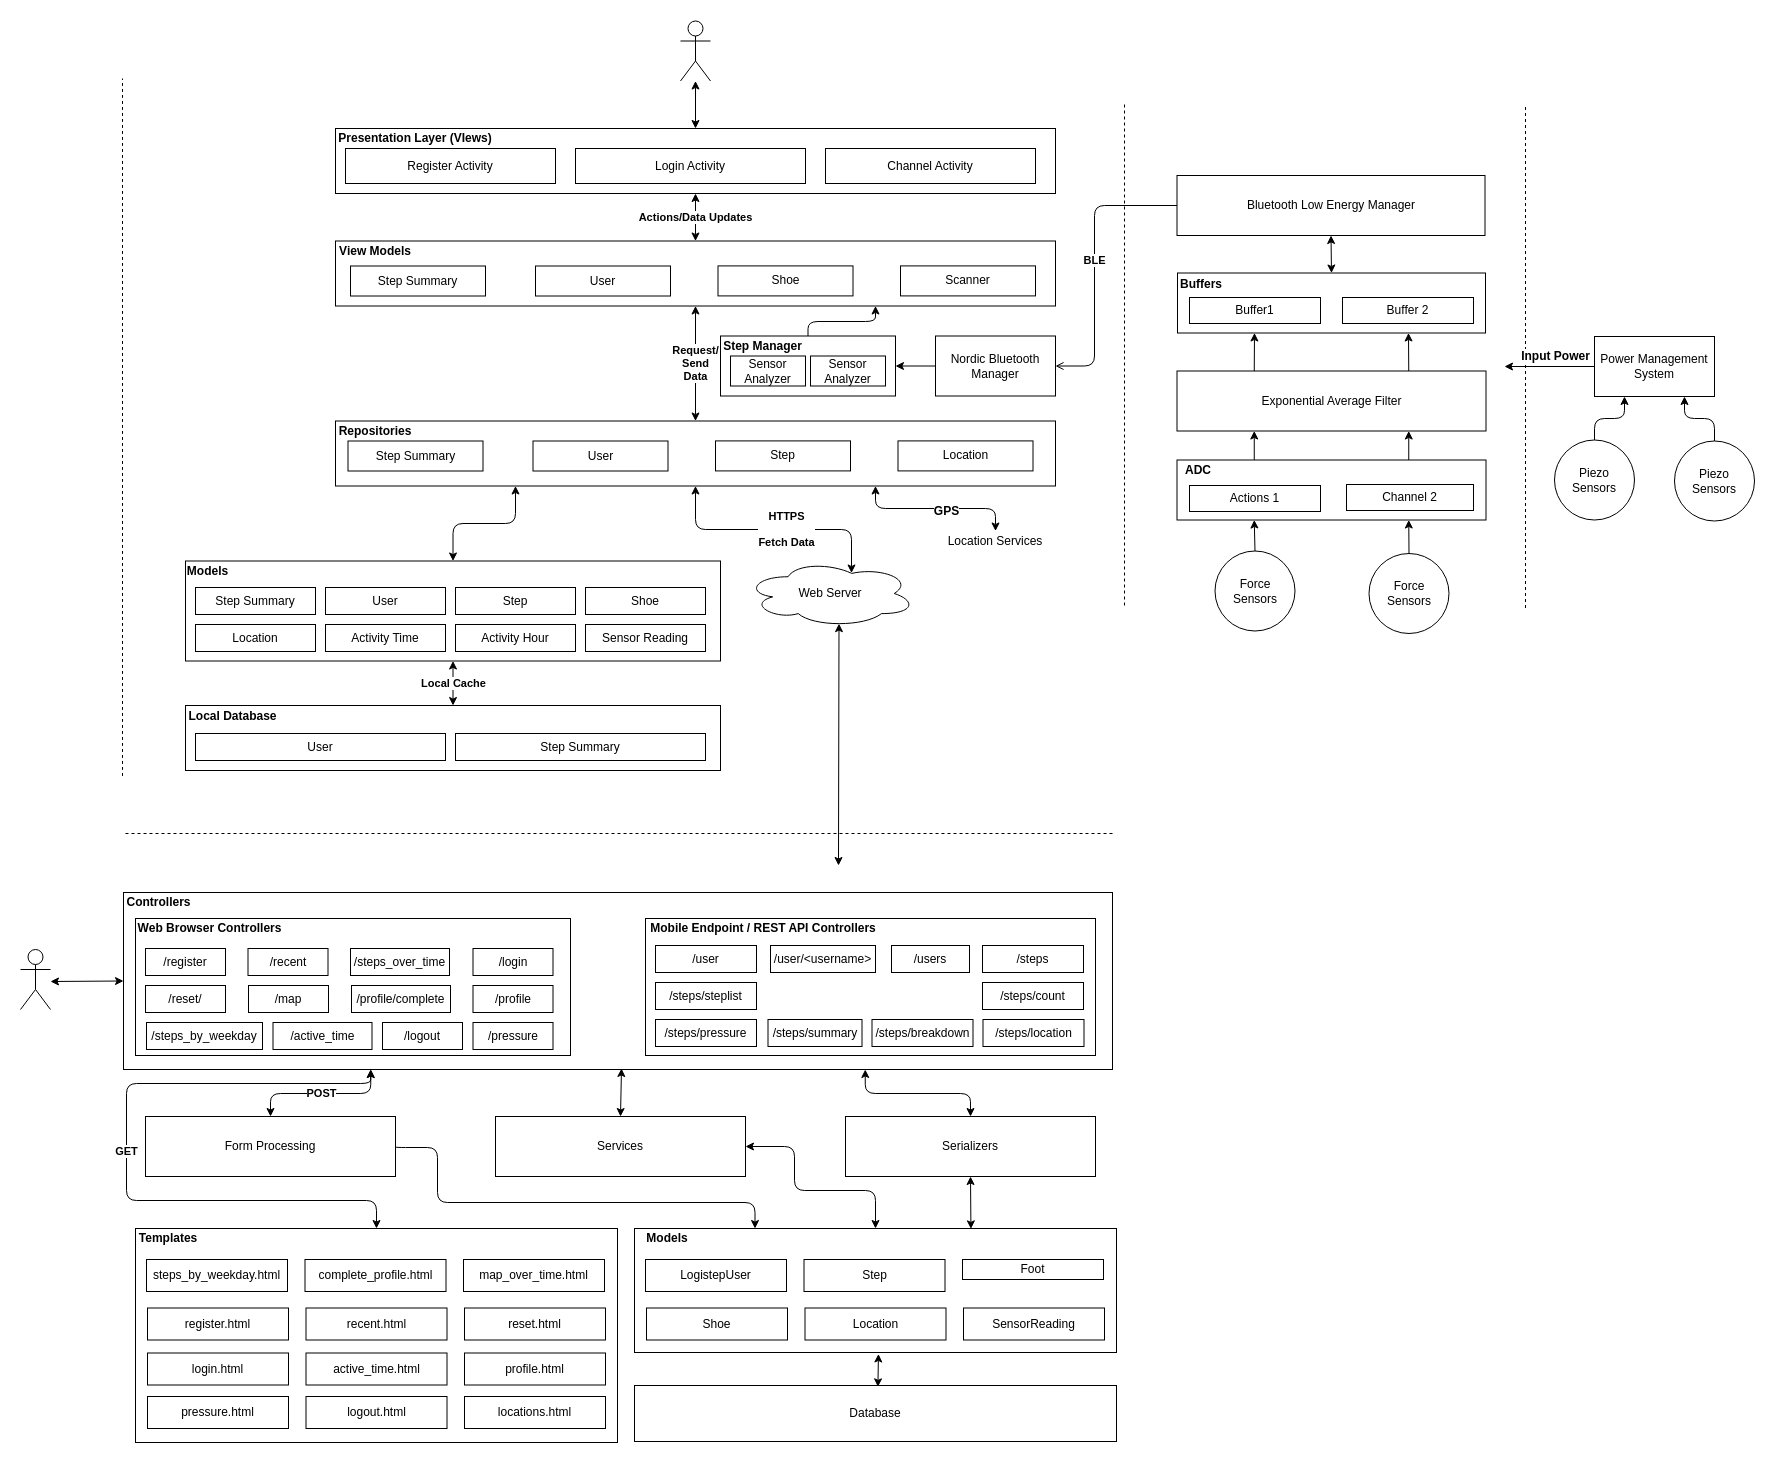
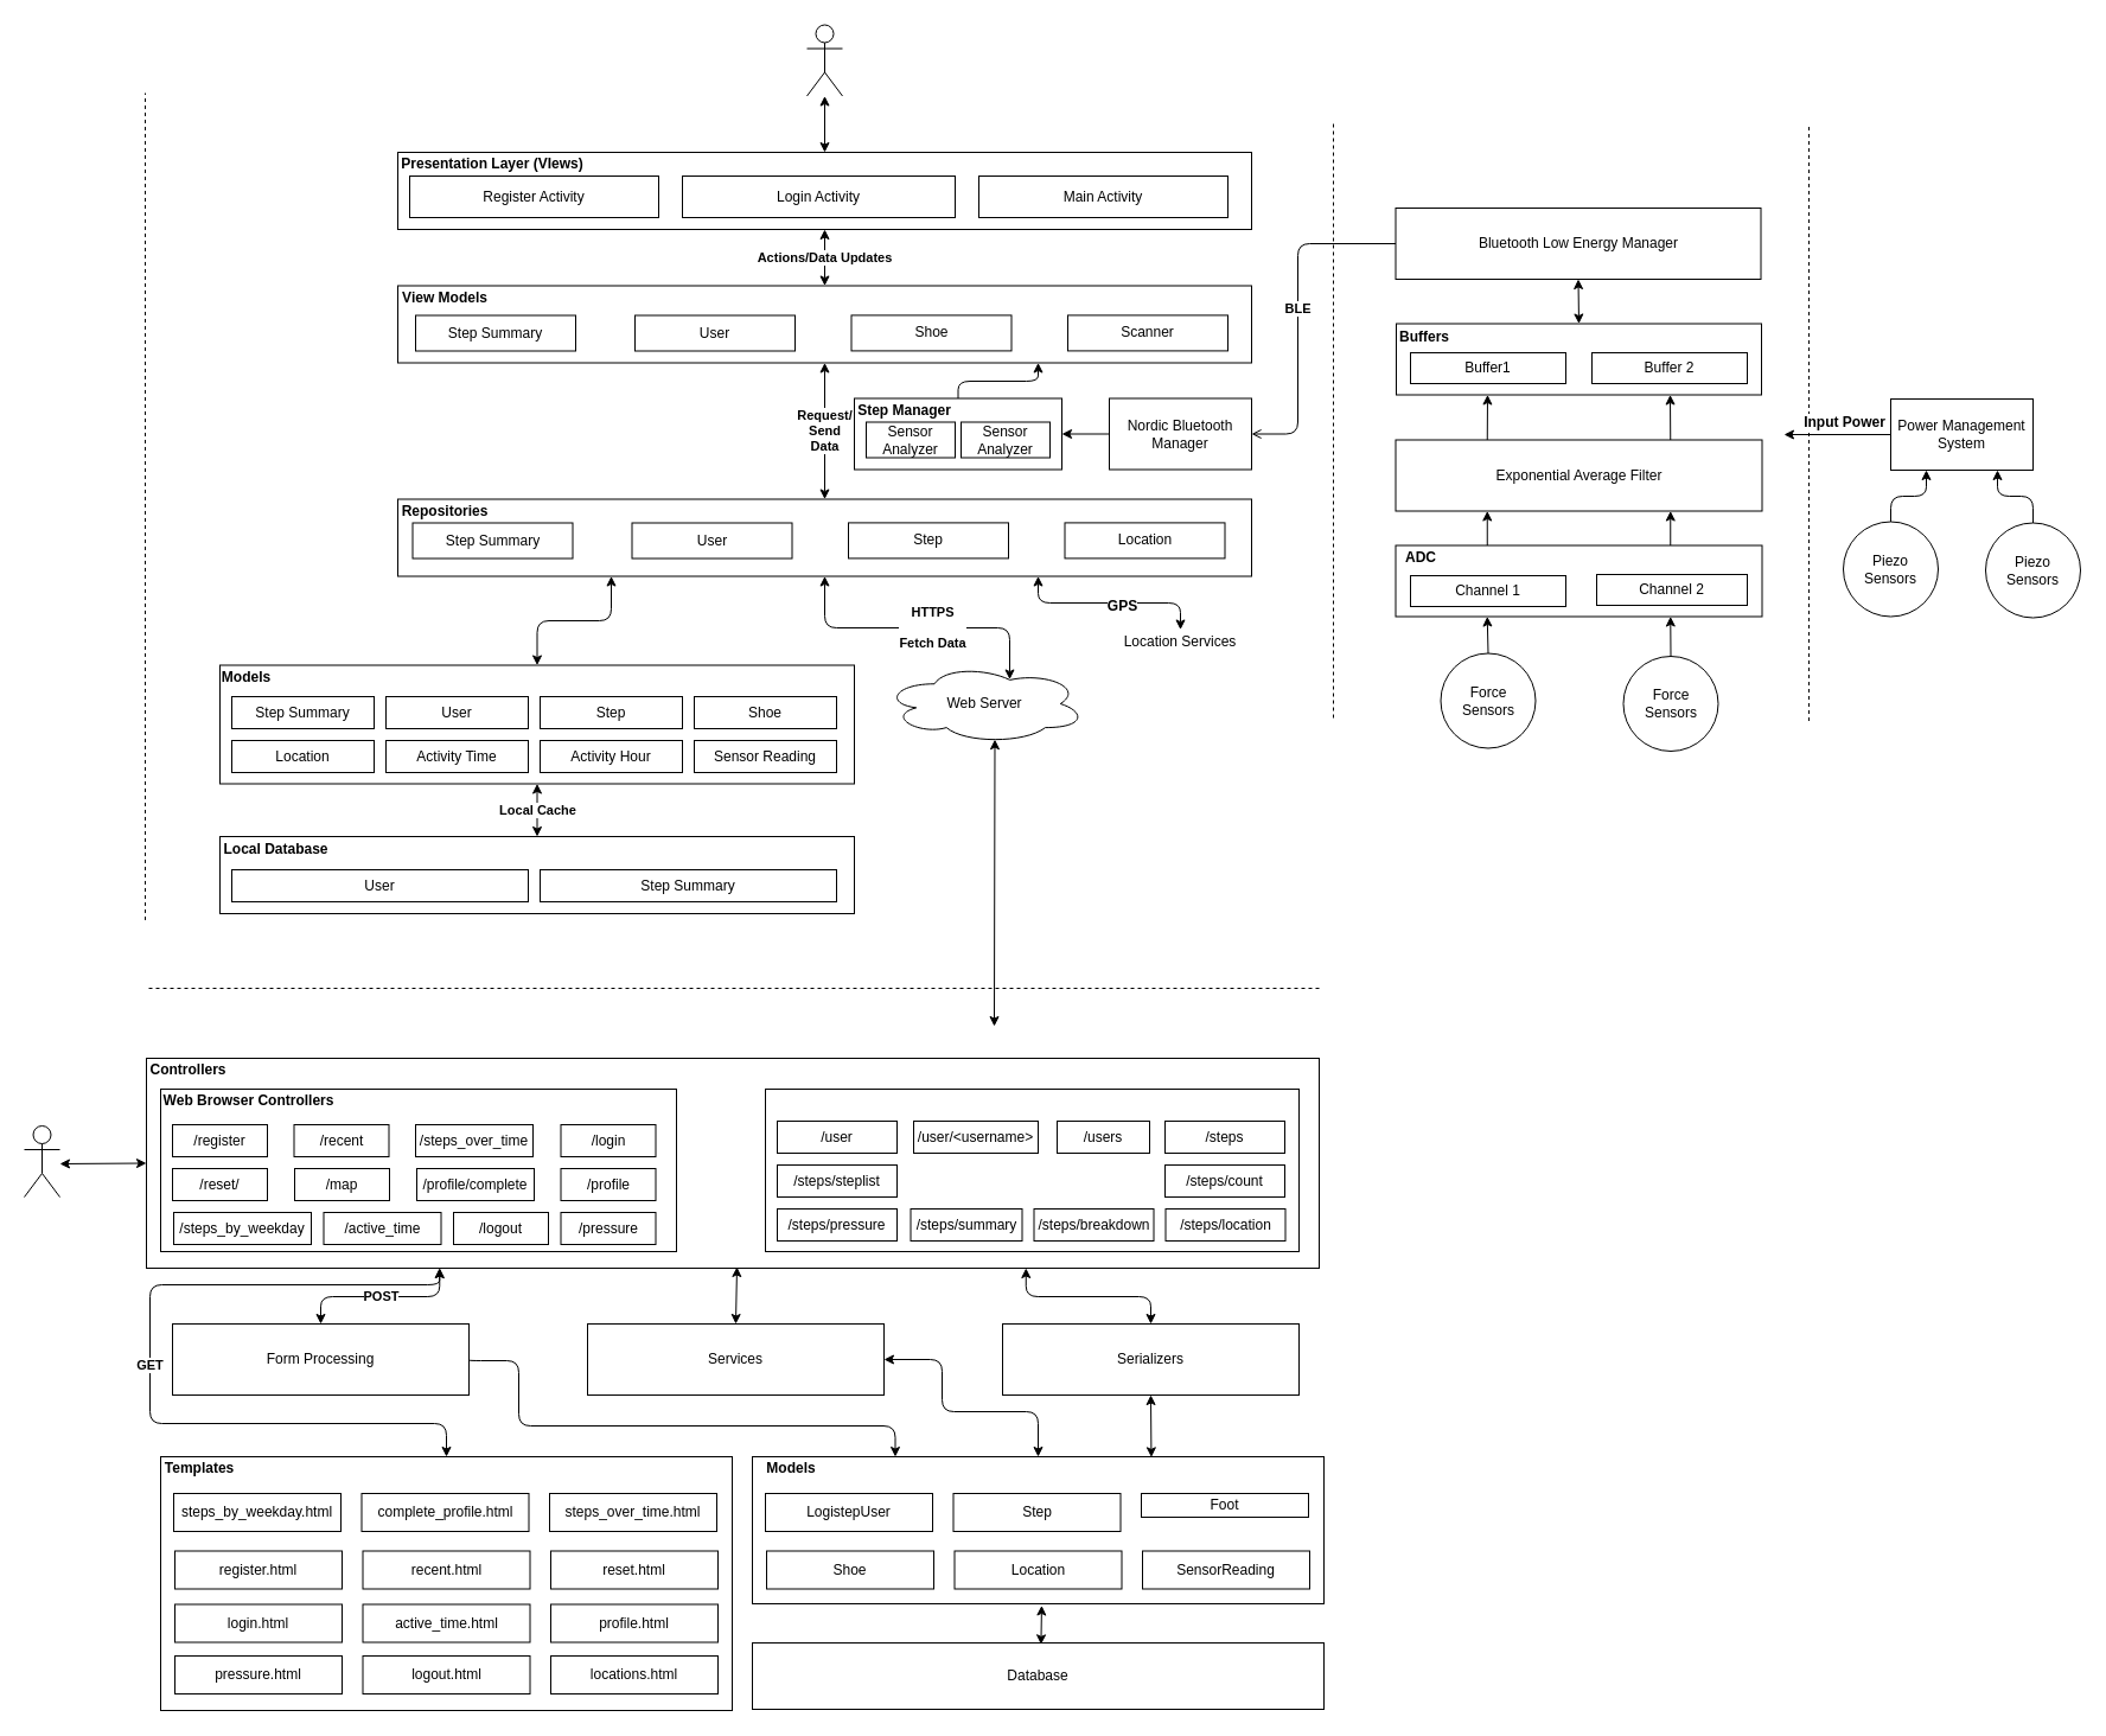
- <mxCell id="7" value="Channel Activity" style="rounded=0;whiteSpace=wrap;html=1;" parent="1" vertex="1"><mxGeometry x="825" y="148" width="210" height="35" as="geometry" /></mxCell>
+ <mxCell id="7" value="Main Activity" style="rounded=0;whiteSpace=wrap;html=1;" parent="1" vertex="1"><mxGeometry x="825" y="148" width="210" height="35" as="geometry" /></mxCell>
- <mxCell id="58" value="Actions 1" style="rounded=0;whiteSpace=wrap;html=1;fillColor=#FFFFFF;" vertex="1" parent="1"><mxGeometry x="1189" y="485" width="131" height="26" as="geometry" /></mxCell>
+ <mxCell id="58" value="Channel 1" style="rounded=0;whiteSpace=wrap;html=1;fillColor=#FFFFFF;" vertex="1" parent="1"><mxGeometry x="1189" y="485" width="131" height="26" as="geometry" /></mxCell>
- <mxCell id="89" value="Mobile Endpoint / REST API Controllers" style="text;html=1;strokeColor=none;fillColor=none;align=center;verticalAlign=middle;whiteSpace=wrap;rounded=0;fontStyle=1" vertex="1" parent="1"><mxGeometry x="645" y="918" width="236" height="20" as="geometry" /></mxCell>
- <mxCell id="119" value="map_over_time.html" style="rounded=0;whiteSpace=wrap;html=1;fillColor=#FFFFFF;" vertex="1" parent="1"><mxGeometry x="463" y="1259" width="141" height="32" as="geometry" /></mxCell>
+ <mxCell id="119" value="steps_over_time.html" style="rounded=0;whiteSpace=wrap;html=1;fillColor=#FFFFFF;" vertex="1" parent="1"><mxGeometry x="463" y="1259" width="141" height="32" as="geometry" /></mxCell>
